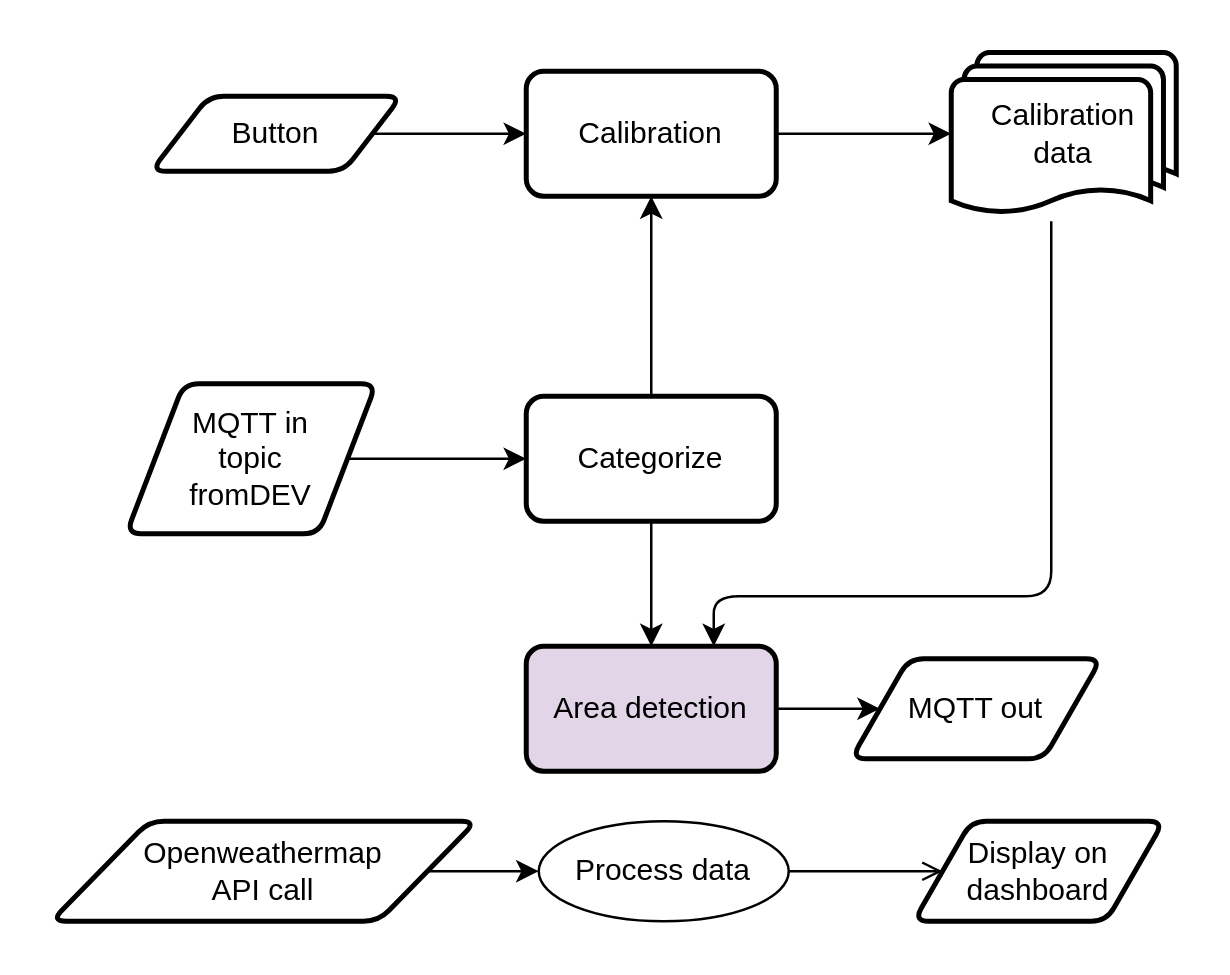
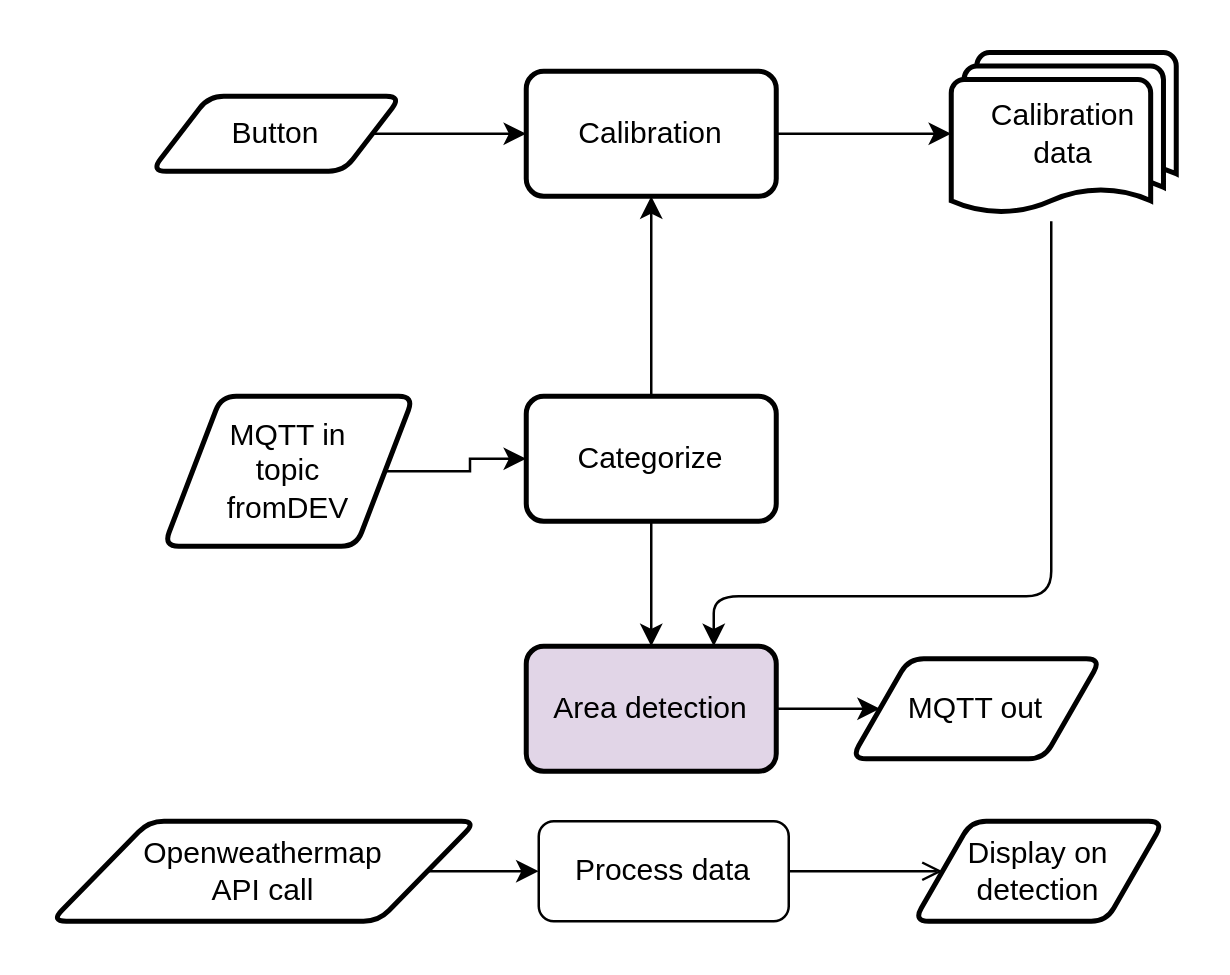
- <mxCell id="11" value="MQTT in&lt;br&gt;topic &lt;br&gt;fromDEV" style="shape=parallelogram;html=1;strokeWidth=2;perimeter=parallelogramPerimeter;whiteSpace=wrap;rounded=1;arcSize=12;size=0.23;" vertex="1" parent="1"><mxGeometry x="50" y="153" width="100" height="60" as="geometry" /></mxCell>
+ <mxCell id="11" value="MQTT in&lt;br&gt;topic &lt;br&gt;fromDEV" style="shape=parallelogram;html=1;strokeWidth=2;perimeter=parallelogramPerimeter;whiteSpace=wrap;rounded=1;arcSize=12;size=0.23;" vertex="1" parent="1"><mxGeometry x="65" y="158" width="100" height="60" as="geometry" /></mxCell>
- <mxCell id="19" value="Process data" style="ellipse;whiteSpace=wrap;html=1;" vertex="1" parent="1"><mxGeometry x="215" y="328" width="100" height="40" as="geometry" /></mxCell>
+ <mxCell id="19" value="Process data" style="rounded=1;whiteSpace=wrap;html=1;" vertex="1" parent="1"><mxGeometry x="215" y="328" width="100" height="40" as="geometry" /></mxCell>
- <mxCell id="20" value="Display on&lt;br&gt;dashboard" style="shape=parallelogram;html=1;strokeWidth=2;perimeter=parallelogramPerimeter;whiteSpace=wrap;rounded=1;arcSize=12;size=0.23;" vertex="1" parent="1"><mxGeometry x="365" y="328" width="100" height="40" as="geometry" /></mxCell>
+ <mxCell id="20" value="Display on&lt;br&gt;detection" style="shape=parallelogram;html=1;strokeWidth=2;perimeter=parallelogramPerimeter;whiteSpace=wrap;rounded=1;arcSize=12;size=0.23;" vertex="1" parent="1"><mxGeometry x="365" y="328" width="100" height="40" as="geometry" /></mxCell>
